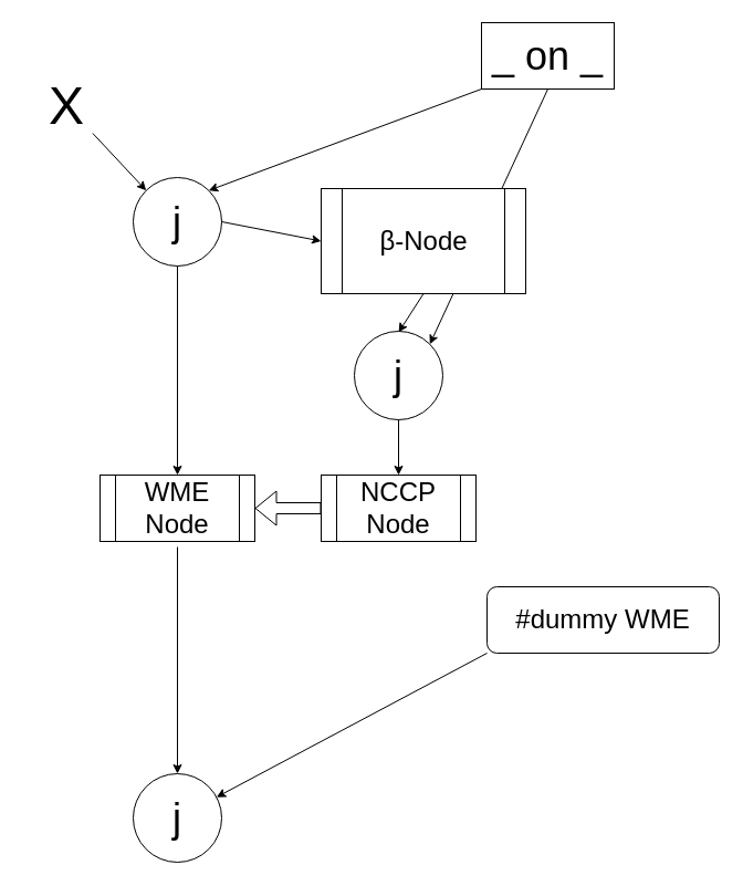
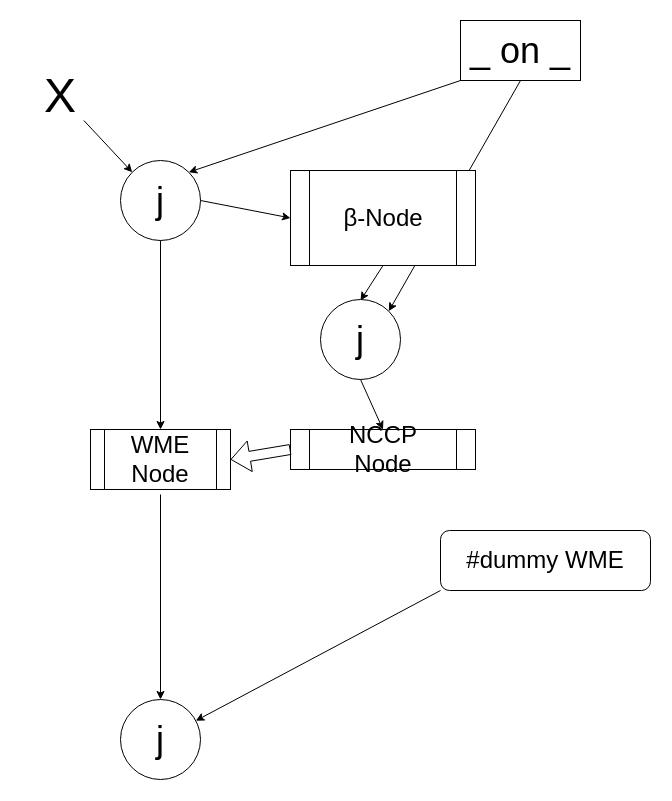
- <mxCell id="5" value="&lt;font style=&quot;font-size: 36px;&quot;&gt;_ on _&lt;/font&gt;" style="rounded=0;whiteSpace=wrap;html=1;" parent="1" vertex="1"><mxGeometry x="435" y="20" width="120" height="60" as="geometry" /></mxCell>
+ <mxCell id="5" value="&lt;font style=&quot;font-size: 36px;&quot;&gt;_ on _&lt;/font&gt;" style="rounded=0;whiteSpace=wrap;html=1;" parent="1" vertex="1"><mxGeometry x="460" y="20" width="120" height="60" as="geometry" /></mxCell>
- <mxCell id="12" value="&lt;span style=&quot;font-size: 24px;&quot;&gt;NCCP&lt;/span&gt;&lt;div&gt;&lt;span style=&quot;font-size: 24px;&quot;&gt;Node&lt;/span&gt;&lt;/div&gt;" style="shape=process;whiteSpace=wrap;html=1;backgroundOutline=1;" parent="1" vertex="1"><mxGeometry x="290" y="429" width="140" height="60" as="geometry" /></mxCell>
+ <mxCell id="12" value="&lt;span style=&quot;font-size: 24px;&quot;&gt;NCCP&lt;/span&gt;&lt;div&gt;&lt;span style=&quot;font-size: 24px;&quot;&gt;Node&lt;/span&gt;&lt;/div&gt;" style="shape=process;whiteSpace=wrap;html=1;backgroundOutline=1;" parent="1" vertex="1"><mxGeometry x="290" y="429" width="185" height="40" as="geometry" /></mxCell>
